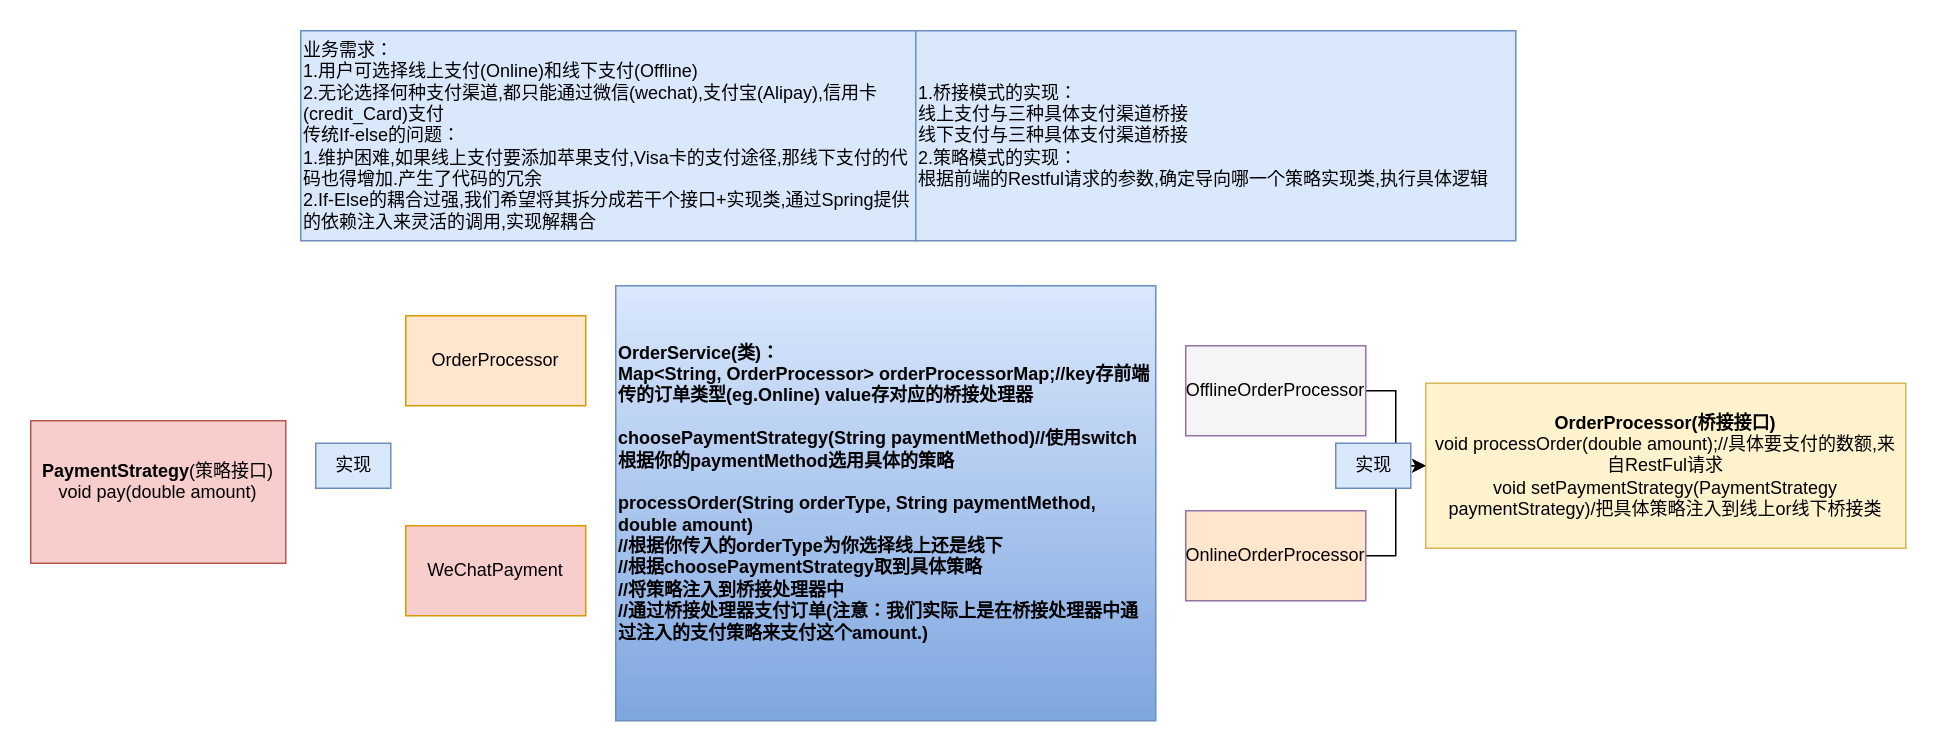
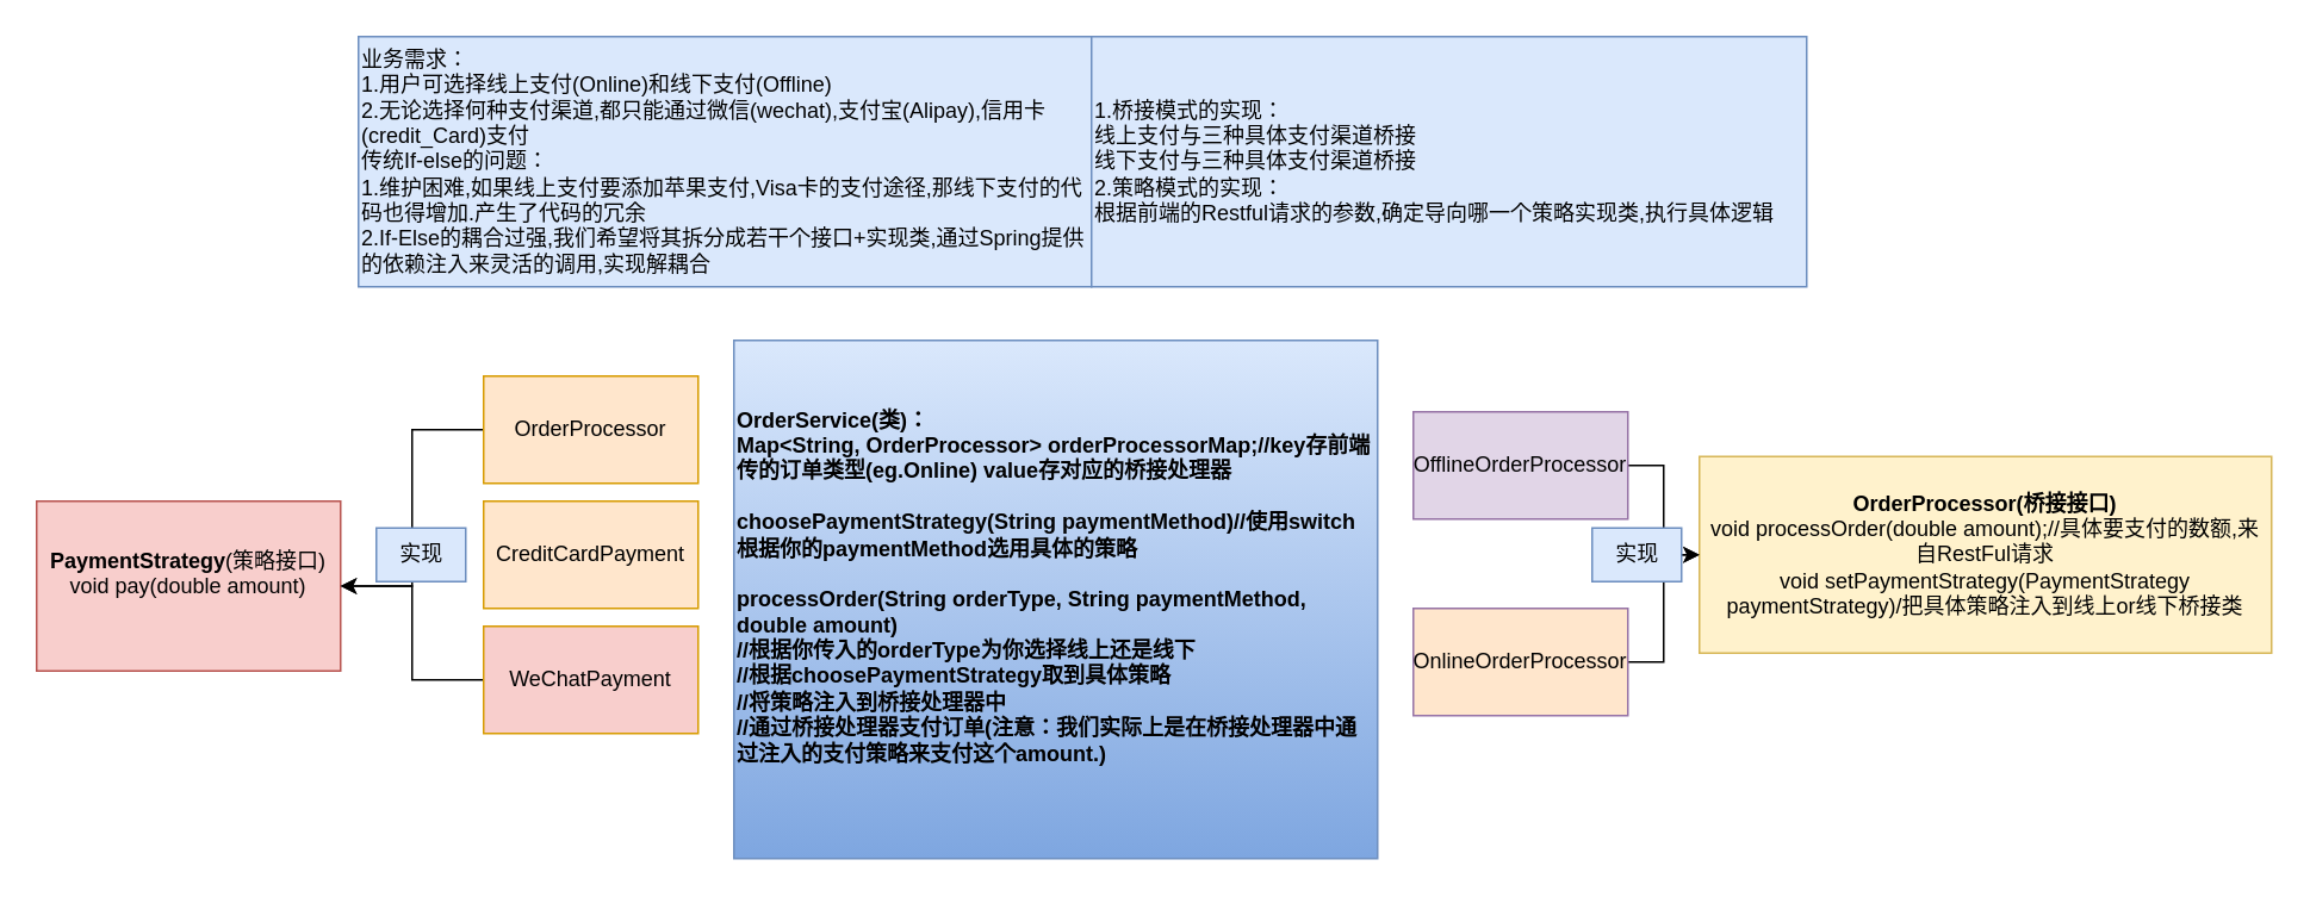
+ <mxCell id="5" style="edgeStyle=orthogonalEdgeStyle;rounded=0;orthogonalLoop=1;jettySize=auto;html=1;entryX=1;entryY=0.5;entryDx=0;entryDy=0;" edge="1" parent="1" source="6" target="4"><mxGeometry relative="1" as="geometry" /></mxCell>
- <mxCell id="14" value="OfflineOrderProcessor" style="whiteSpace=wrap;html=1;fillColor=#f5f5f5;strokeColor=#9673a6;" vertex="1" parent="1"><mxGeometry x="790" y="230" width="120" height="60" as="geometry" /></mxCell>
+ <mxCell id="14" value="OfflineOrderProcessor" style="whiteSpace=wrap;html=1;fillColor=#e1d5e7;strokeColor=#9673a6;" vertex="1" parent="1"><mxGeometry x="790" y="230" width="120" height="60" as="geometry" /></mxCell>
+ <mxCell id="8" value="CreditCardPayment" style="whiteSpace=wrap;html=1;fillColor=#ffe6cc;strokeColor=#d79b00;" vertex="1" parent="1"><mxGeometry x="270" y="280" width="120" height="60" as="geometry" /></mxCell>
+ <mxCell id="9" style="edgeStyle=orthogonalEdgeStyle;rounded=0;orthogonalLoop=1;jettySize=auto;html=1;exitX=0;exitY=0.5;exitDx=0;exitDy=0;entryX=1;entryY=0.5;entryDx=0;entryDy=0;" edge="1" parent="1" source="10" target="4"><mxGeometry relative="1" as="geometry" /></mxCell>
